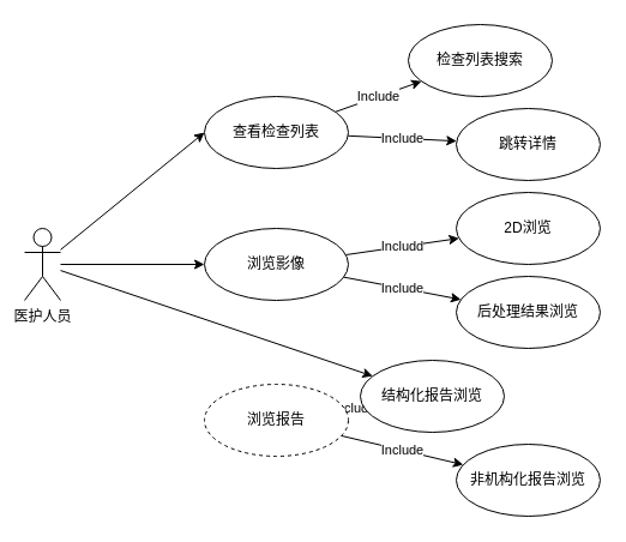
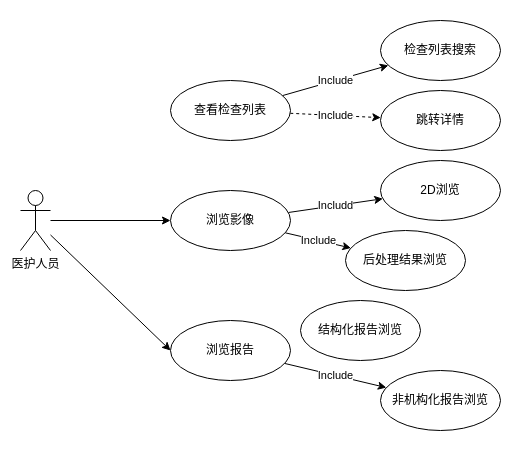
- <mxCell id="15" value="检查列表搜索" style="ellipse;whiteSpace=wrap;html=1;verticalAlign=middle;flipH=1;flipV=1;" vertex="1" parent="1"><mxGeometry x="340" y="20" width="120" height="60" as="geometry" /></mxCell>
+ <mxCell id="15" value="检查列表搜索" style="ellipse;whiteSpace=wrap;html=1;verticalAlign=middle;flipH=1;flipV=1;" vertex="1" parent="1"><mxGeometry x="380" y="20" width="120" height="60" as="geometry" /></mxCell>
- <mxCell id="10" value="&lt;span style=&quot;color: rgb(0, 0, 0); font-family: Helvetica; font-size: 11px; font-style: normal; font-variant-ligatures: normal; font-variant-caps: normal; font-weight: 400; letter-spacing: normal; orphans: 2; text-align: center; text-indent: 0px; text-transform: none; widows: 2; word-spacing: 0px; -webkit-text-stroke-width: 0px; background-color: rgb(255, 255, 255); text-decoration-thickness: initial; text-decoration-style: initial; text-decoration-color: initial; float: none; display: inline !important;&quot;&gt;Include&lt;/span&gt;" style="edgeStyle=none;rounded=0;orthogonalLoop=1;jettySize=auto;html=1;" edge="1" parent="1" source="11" target="16"><mxGeometry relative="1" as="geometry" /></mxCell>
+ <mxCell id="10" value="&lt;span style=&quot;color: rgb(0, 0, 0); font-family: Helvetica; font-size: 11px; font-style: normal; font-variant-ligatures: normal; font-variant-caps: normal; font-weight: 400; letter-spacing: normal; orphans: 2; text-align: center; text-indent: 0px; text-transform: none; widows: 2; word-spacing: 0px; -webkit-text-stroke-width: 0px; background-color: rgb(255, 255, 255); text-decoration-thickness: initial; text-decoration-style: initial; text-decoration-color: initial; float: none; display: inline !important;&quot;&gt;Include&lt;/span&gt;" style="edgeStyle=none;rounded=0;orthogonalLoop=1;jettySize=auto;html=1;dashed=1;" edge="1" parent="1" source="11" target="16"><mxGeometry relative="1" as="geometry" /></mxCell>
- <mxCell id="3" style="edgeStyle=none;rounded=0;orthogonalLoop=1;jettySize=auto;html=1;entryX=0;entryY=0.5;entryDx=0;entryDy=0;" edge="1" parent="1" source="5" target="11"><mxGeometry relative="1" as="geometry" /></mxCell>
- <mxCell id="18" value="后处理结果浏览" style="ellipse;whiteSpace=wrap;html=1;verticalAlign=middle;flipH=1;flipV=1;" vertex="1" parent="1"><mxGeometry x="380" y="230" width="120" height="60" as="geometry" /></mxCell>
+ <mxCell id="18" value="后处理结果浏览" style="ellipse;whiteSpace=wrap;html=1;verticalAlign=middle;flipH=1;flipV=1;" vertex="1" parent="1"><mxGeometry x="345" y="230" width="120" height="60" as="geometry" /></mxCell>
- <mxCell id="4" style="edgeStyle=none;rounded=0;orthogonalLoop=1;jettySize=auto;html=1;" edge="1" parent="1" source="5" target="19"><mxGeometry relative="1" as="geometry" /></mxCell>
+ <mxCell id="4" style="edgeStyle=none;rounded=0;orthogonalLoop=1;jettySize=auto;html=1;entryX=0;entryY=0.5;entryDx=0;entryDy=0;" edge="1" parent="1" source="5" target="14"><mxGeometry relative="1" as="geometry" /></mxCell>
- <mxCell id="12" value="Include" style="edgeStyle=none;rounded=0;orthogonalLoop=1;jettySize=auto;html=1;" edge="1" parent="1" source="14" target="19"><mxGeometry relative="1" as="geometry" /></mxCell>
- <mxCell id="14" value="浏览报告" style="ellipse;whiteSpace=wrap;html=1;verticalAlign=middle;dashed=1;" vertex="1" parent="1"><mxGeometry x="170" y="320" width="120" height="60" as="geometry" /></mxCell>
+ <mxCell id="14" value="浏览报告" style="ellipse;whiteSpace=wrap;html=1;verticalAlign=middle;" vertex="1" parent="1"><mxGeometry x="170" y="320" width="120" height="60" as="geometry" /></mxCell>
